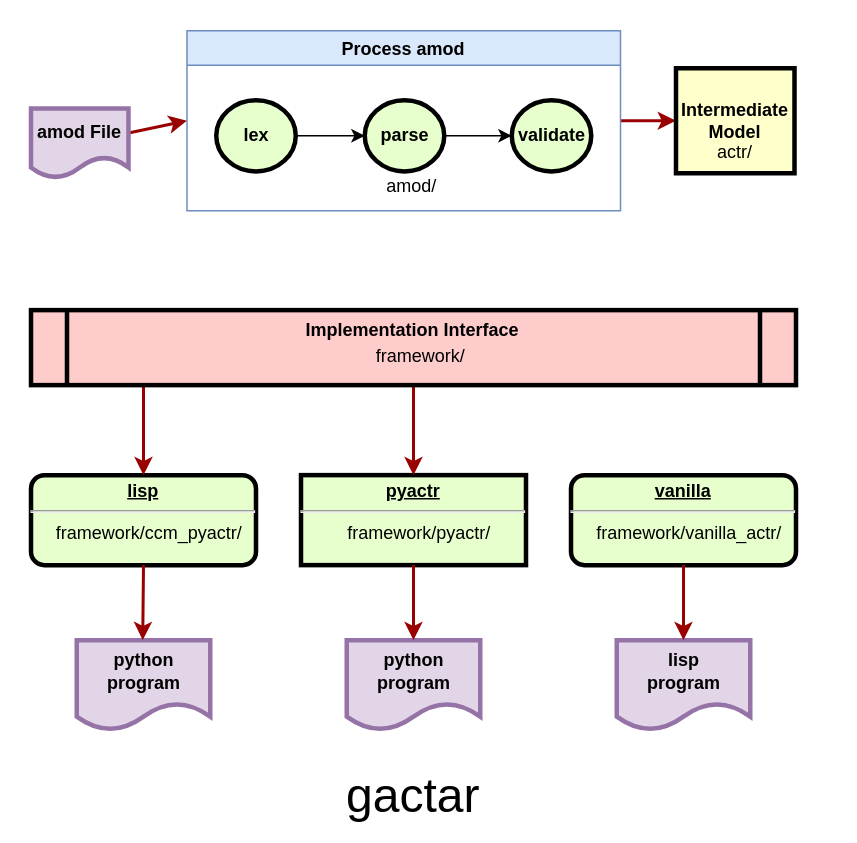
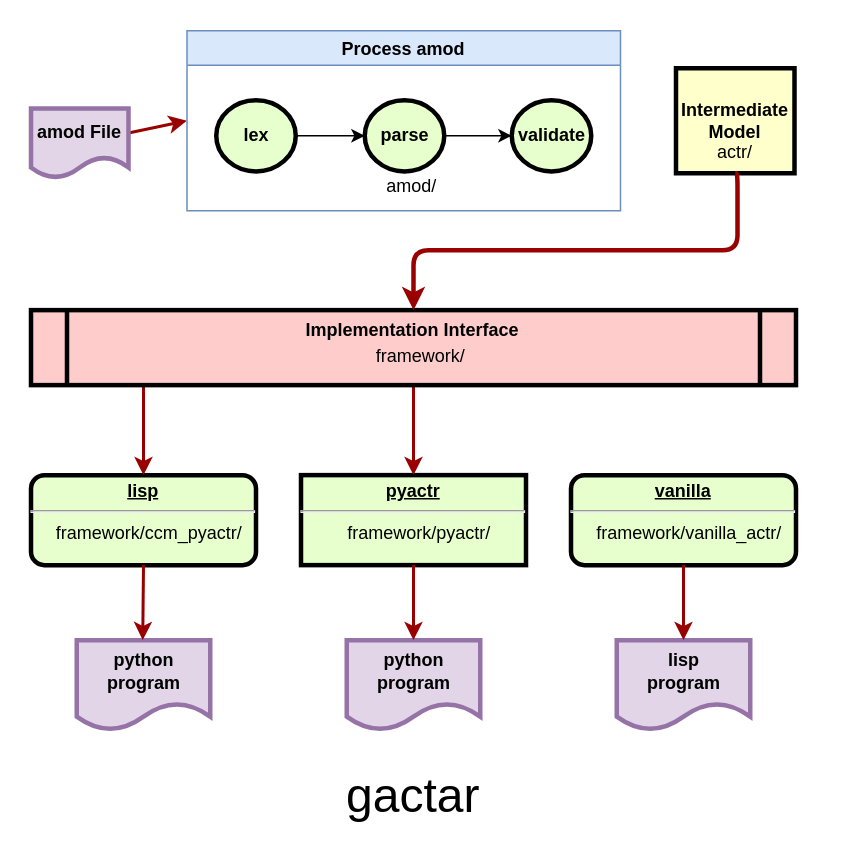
- <mxCell id="8" value="" style="edgeStyle=none;noEdgeStyle=1;strokeColor=#990000;strokeWidth=2;entryX=0;entryY=0.5;entryDx=0;entryDy=0;exitX=1;exitY=0.5;exitDx=0;exitDy=0;" edge="1" parent="1" source="11" target="23"><mxGeometry width="100" height="100" relative="1" as="geometry"><mxPoint x="444" y="96.25" as="sourcePoint" /><mxPoint x="501.5" y="79.5" as="targetPoint" /></mxGeometry></mxCell>
+ <mxCell id="25" style="edgeStyle=orthogonalEdgeStyle;rounded=1;orthogonalLoop=1;jettySize=auto;html=1;entryX=0.5;entryY=0;entryDx=0;entryDy=0;exitX=0.5;exitY=1;exitDx=0;exitDy=0;strokeColor=#990000;strokeWidth=3;" edge="1" parent="1" source="23" target="20"><mxGeometry relative="1" as="geometry"><mxPoint x="414" y="186.25" as="targetPoint" /><Array as="points"><mxPoint x="491" y="166.25" /><mxPoint x="275" y="166.25" /></Array></mxGeometry></mxCell>
